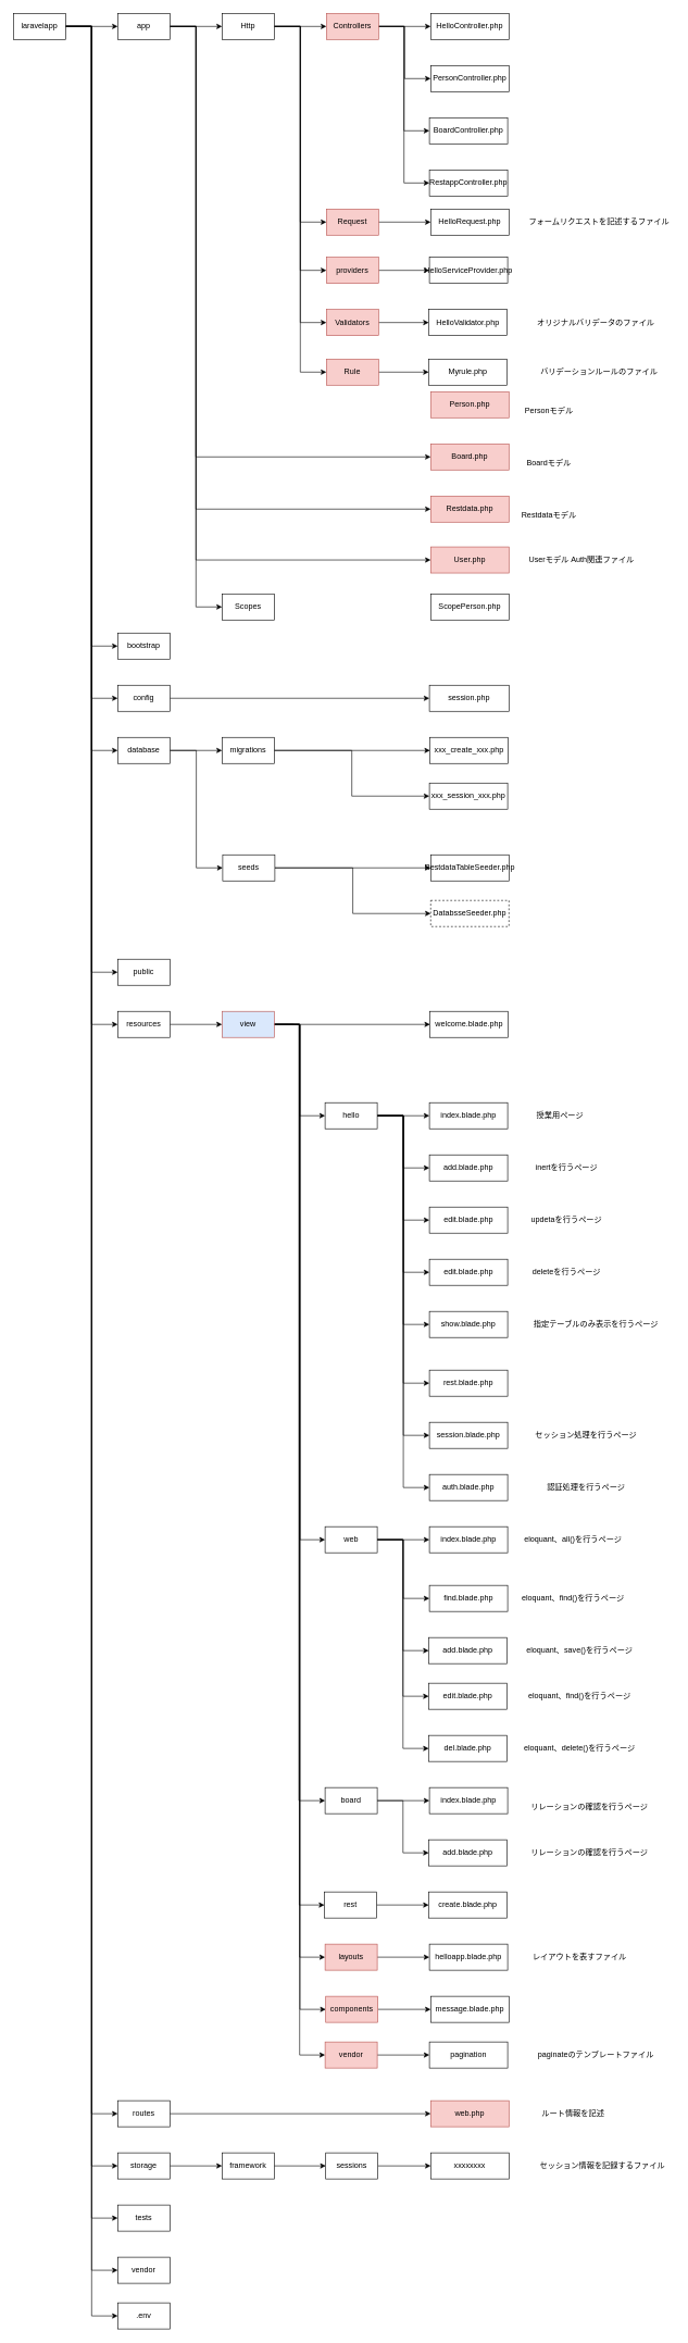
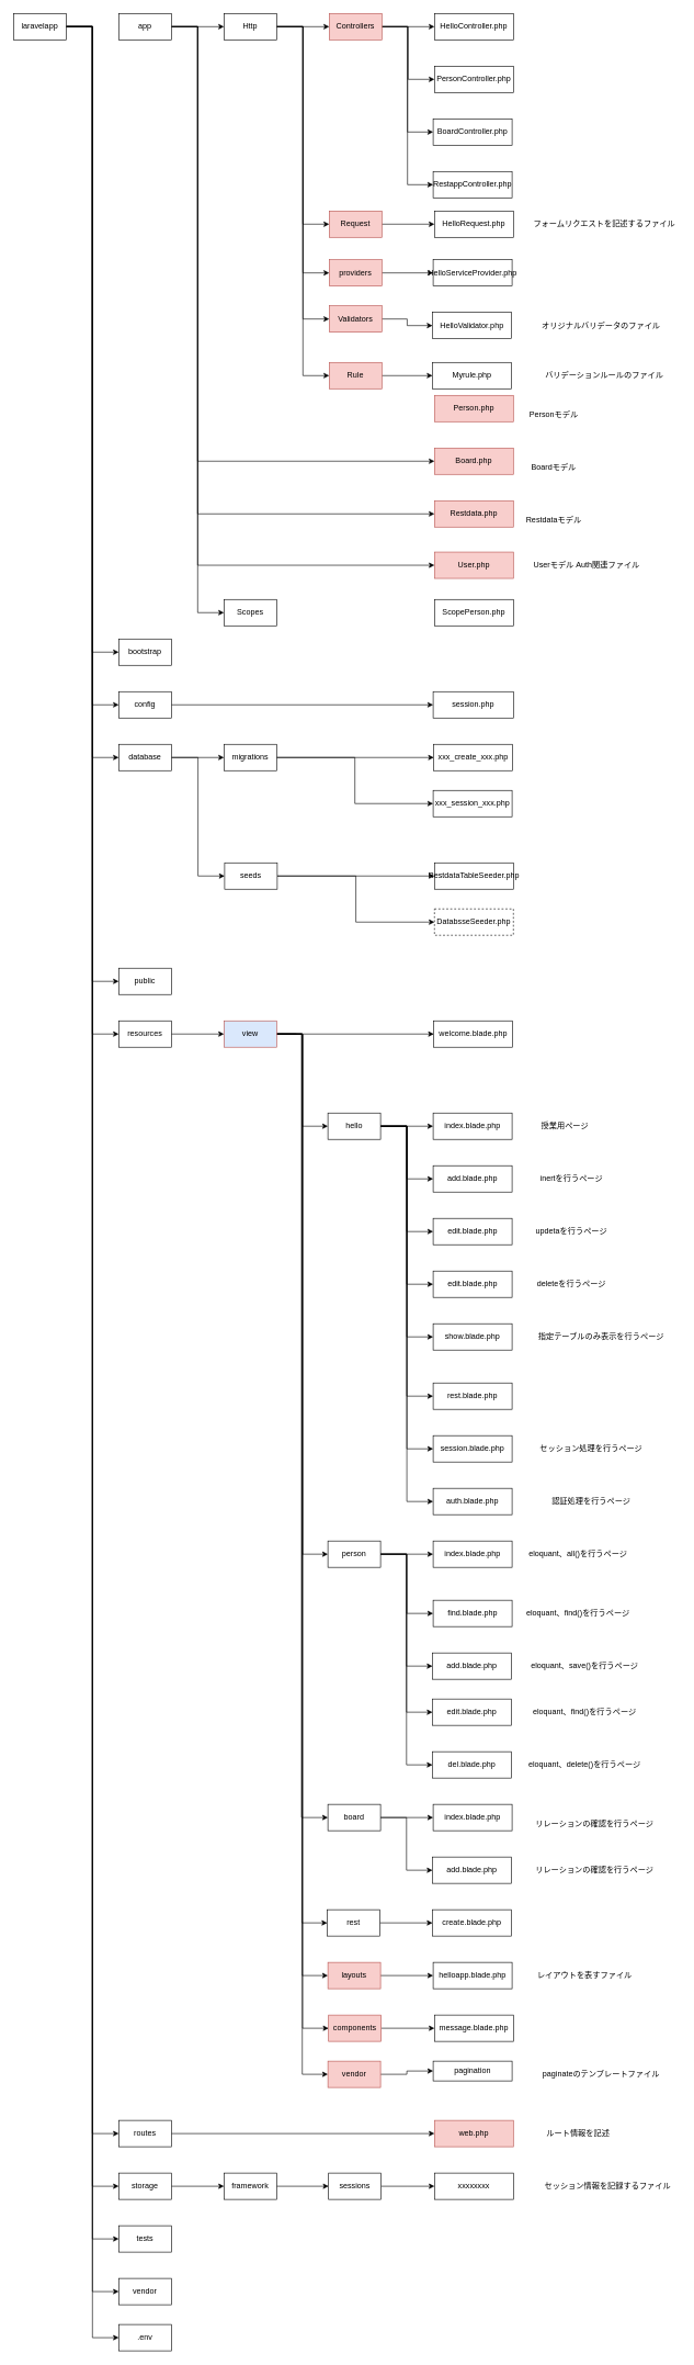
- <mxCell id="2" style="edgeStyle=orthogonalEdgeStyle;rounded=0;orthogonalLoop=1;jettySize=auto;html=1;entryX=0;entryY=0.5;entryDx=0;entryDy=0;" parent="1" source="13" target="19" edge="1"><mxGeometry relative="1" as="geometry" /></mxCell>
- <mxCell id="156" value="Validators" style="rounded=0;whiteSpace=wrap;html=1;fillColor=#f8cecc;strokeColor=#b85450;" vertex="1" parent="1"><mxGeometry x="500" y="474" width="80" height="40" as="geometry" /></mxCell>
+ <mxCell id="156" value="Validators" style="rounded=0;whiteSpace=wrap;html=1;fillColor=#f8cecc;strokeColor=#b85450;" vertex="1" parent="1"><mxGeometry x="500" y="464" width="80" height="40" as="geometry" /></mxCell>
- <mxCell id="89" value="web" style="rounded=0;whiteSpace=wrap;html=1;" parent="1" vertex="1"><mxGeometry x="498" y="2340" width="80" height="40" as="geometry" /></mxCell>
+ <mxCell id="89" value="person" style="rounded=0;whiteSpace=wrap;html=1;" parent="1" vertex="1"><mxGeometry x="498" y="2340" width="80" height="40" as="geometry" /></mxCell>
- <mxCell id="141" value="pagination" style="rounded=0;whiteSpace=wrap;html=1;" parent="1" vertex="1"><mxGeometry x="658" y="3130" width="120" height="40" as="geometry" /></mxCell>
+ <mxCell id="141" value="pagination" style="rounded=0;whiteSpace=wrap;html=1;" parent="1" vertex="1"><mxGeometry x="658" y="3130" width="120" height="30" as="geometry" /></mxCell>
